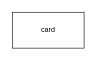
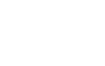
- <mxCell id="2" value="card" style="whiteSpace=wrap;html=1;" vertex="1" parent="1"><mxGeometry x="20" y="20" width="120" height="60" as="geometry" /></mxCell>
